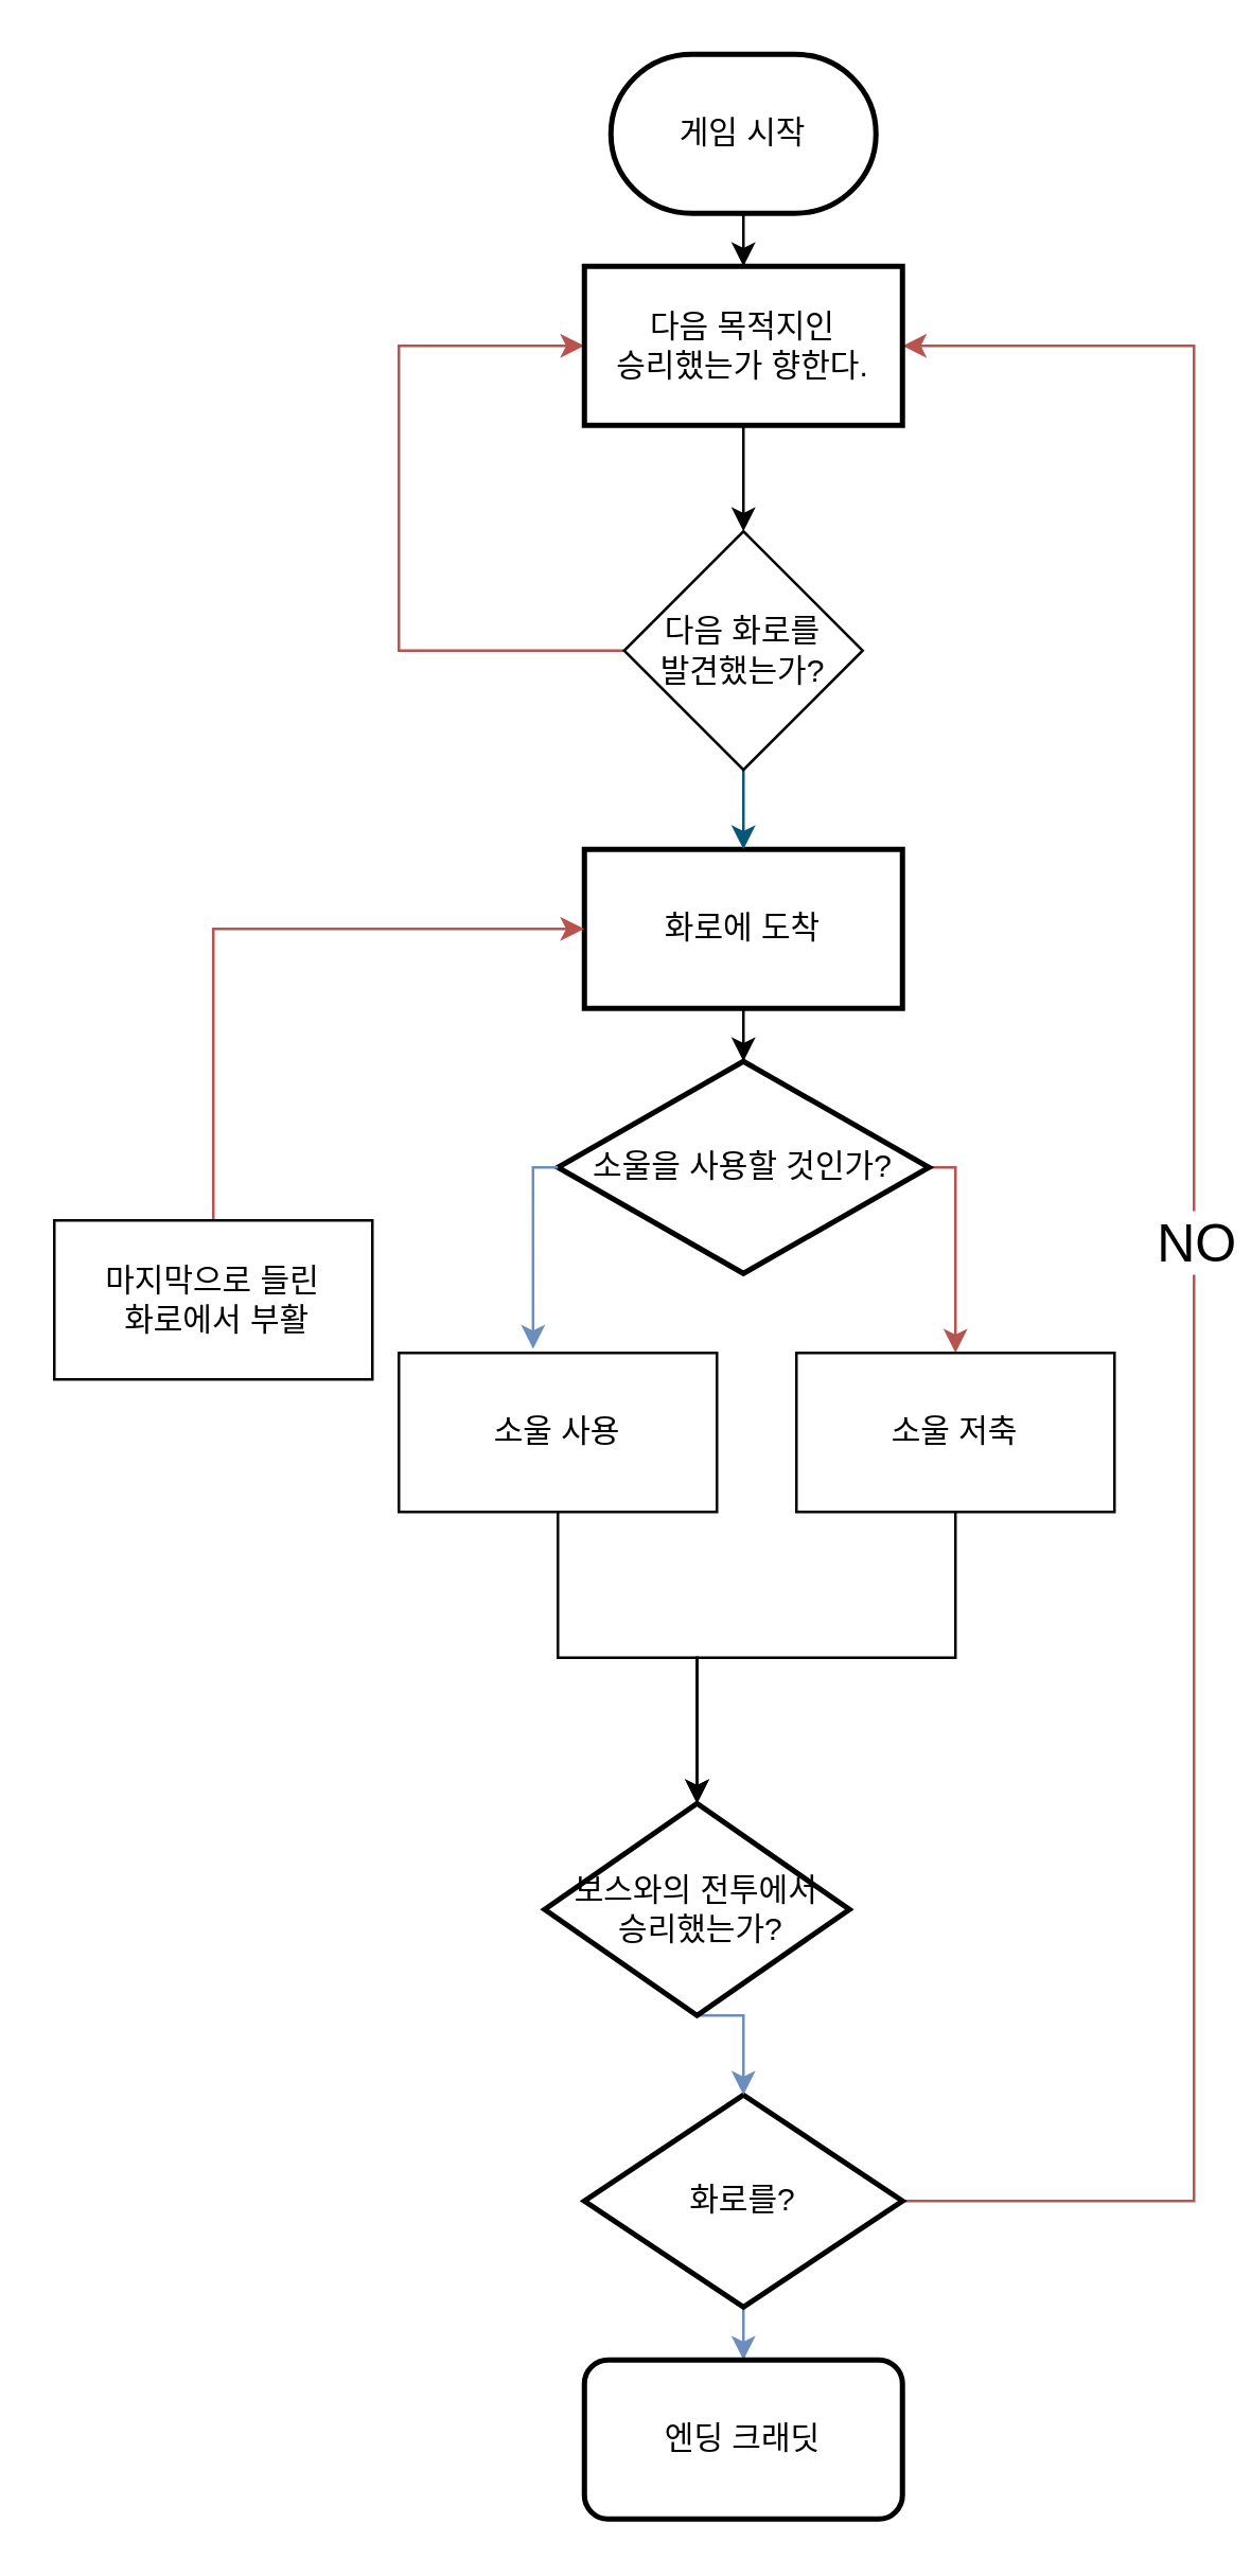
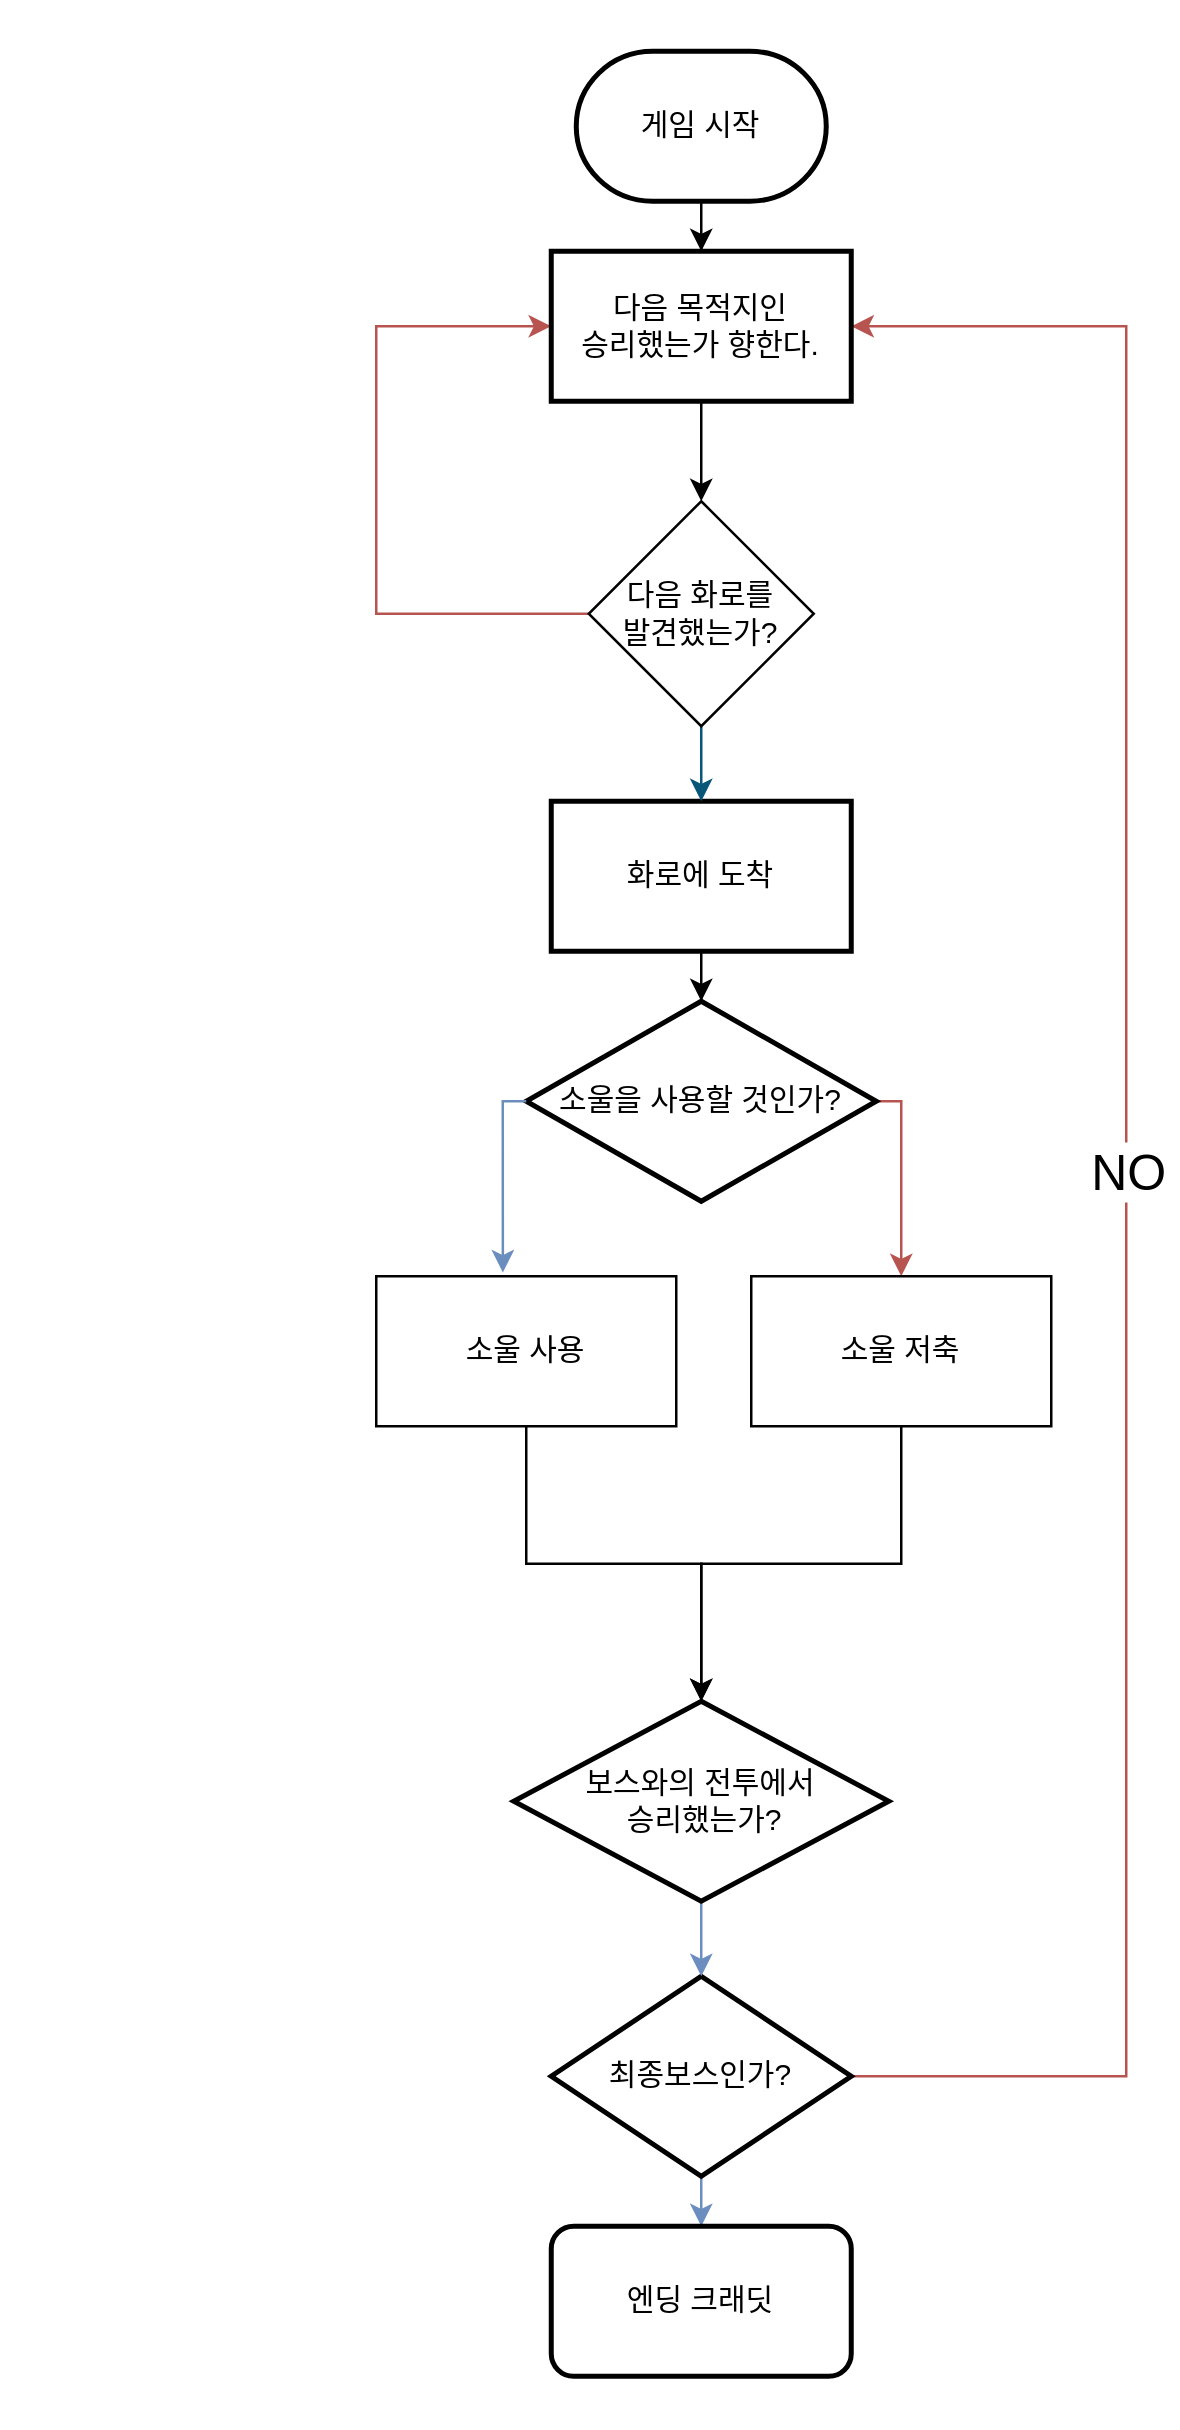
- <mxCell id="6" style="edgeStyle=orthogonalEdgeStyle;rounded=0;orthogonalLoop=1;jettySize=auto;html=1;exitX=0.5;exitY=0;exitDx=0;exitDy=0;entryX=0;entryY=0.5;entryDx=0;entryDy=0;fillColor=#f8cecc;gradientColor=#ea6b66;strokeColor=#b85450;" edge="1" parent="1" source="20" target="5"><mxGeometry relative="1" as="geometry"><mxPoint x="80" y="450" as="sourcePoint" /></mxGeometry></mxCell>
- <mxCell id="20" value="&lt;span style=&quot;background-color: initial;&quot;&gt;마지막으로 들린&lt;br&gt;&amp;nbsp;화로에서 부활&lt;/span&gt;" style="rounded=0;whiteSpace=wrap;html=1;" vertex="1" parent="1"><mxGeometry x="20" y="460" width="120" height="60" as="geometry" /></mxCell>
- <mxCell id="13" value="보스와의 전투에서&lt;br&gt;&amp;nbsp;승리했는가?" style="rhombus;whiteSpace=wrap;html=1;strokeWidth=2;" vertex="1" parent="1"><mxGeometry x="205" y="680" width="115" height="80" as="geometry" /></mxCell>
+ <mxCell id="13" value="보스와의 전투에서&lt;br&gt;&amp;nbsp;승리했는가?" style="rhombus;whiteSpace=wrap;html=1;strokeWidth=2;" vertex="1" parent="1"><mxGeometry x="205" y="680" width="150" height="80" as="geometry" /></mxCell>
- <mxCell id="10" value="화로를?" style="rhombus;whiteSpace=wrap;html=1;strokeWidth=2;" vertex="1" parent="1"><mxGeometry x="220" y="790" width="120" height="80" as="geometry" /></mxCell>
+ <mxCell id="10" value="최종보스인가?" style="rhombus;whiteSpace=wrap;html=1;strokeWidth=2;" vertex="1" parent="1"><mxGeometry x="220" y="790" width="120" height="80" as="geometry" /></mxCell>
